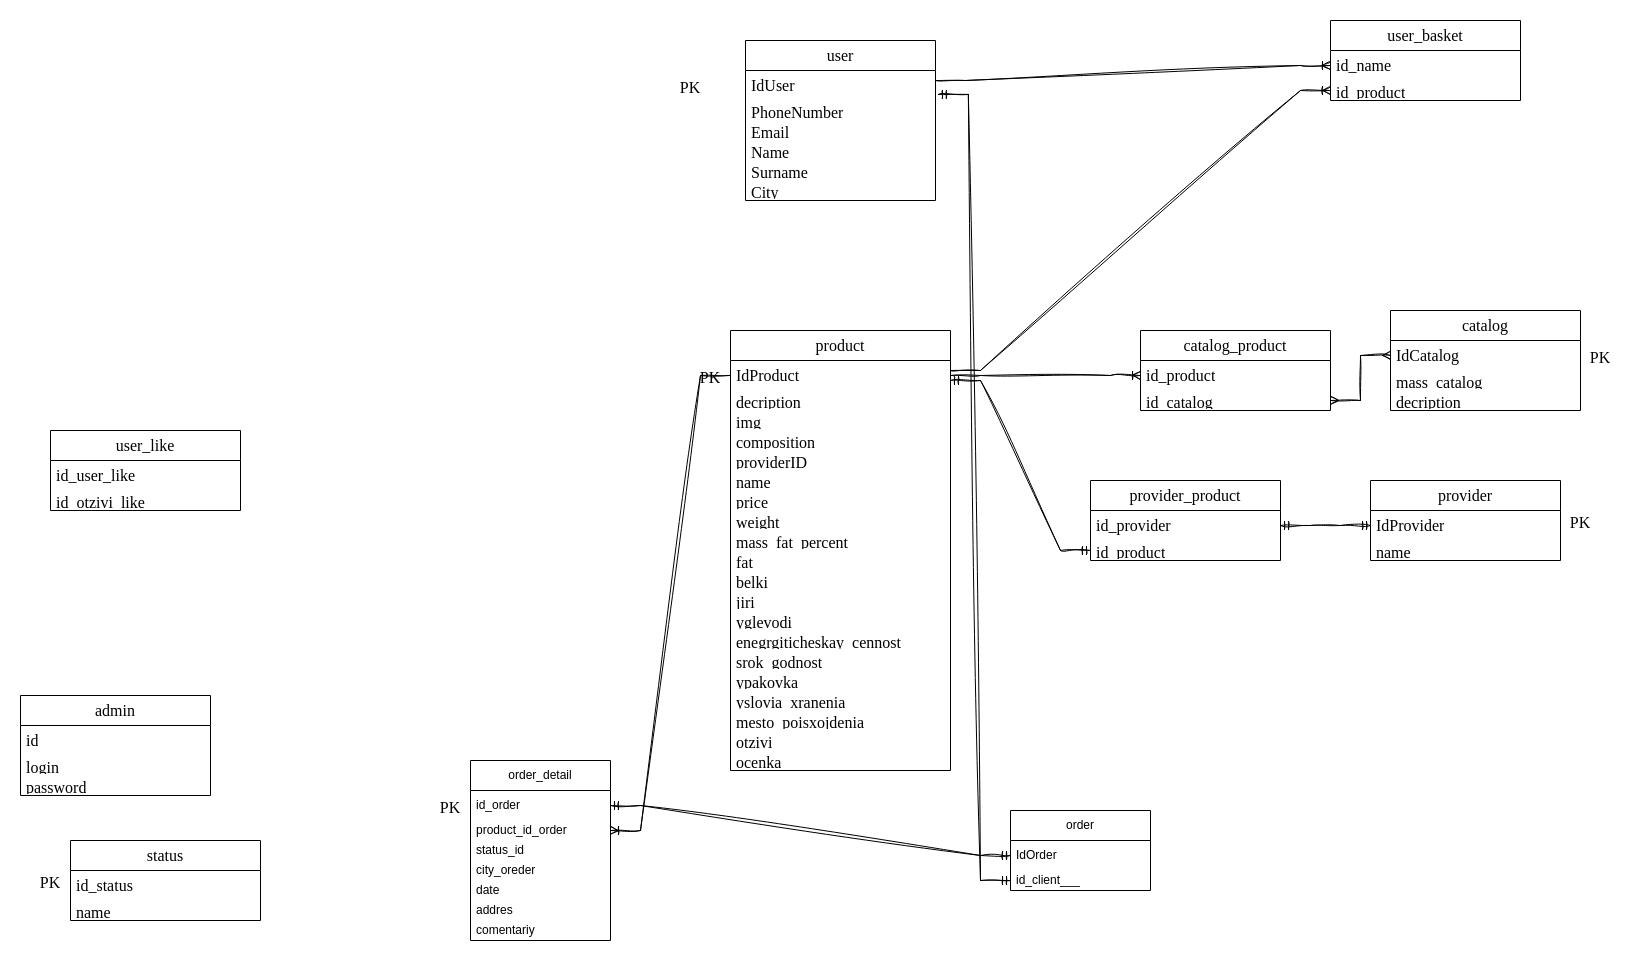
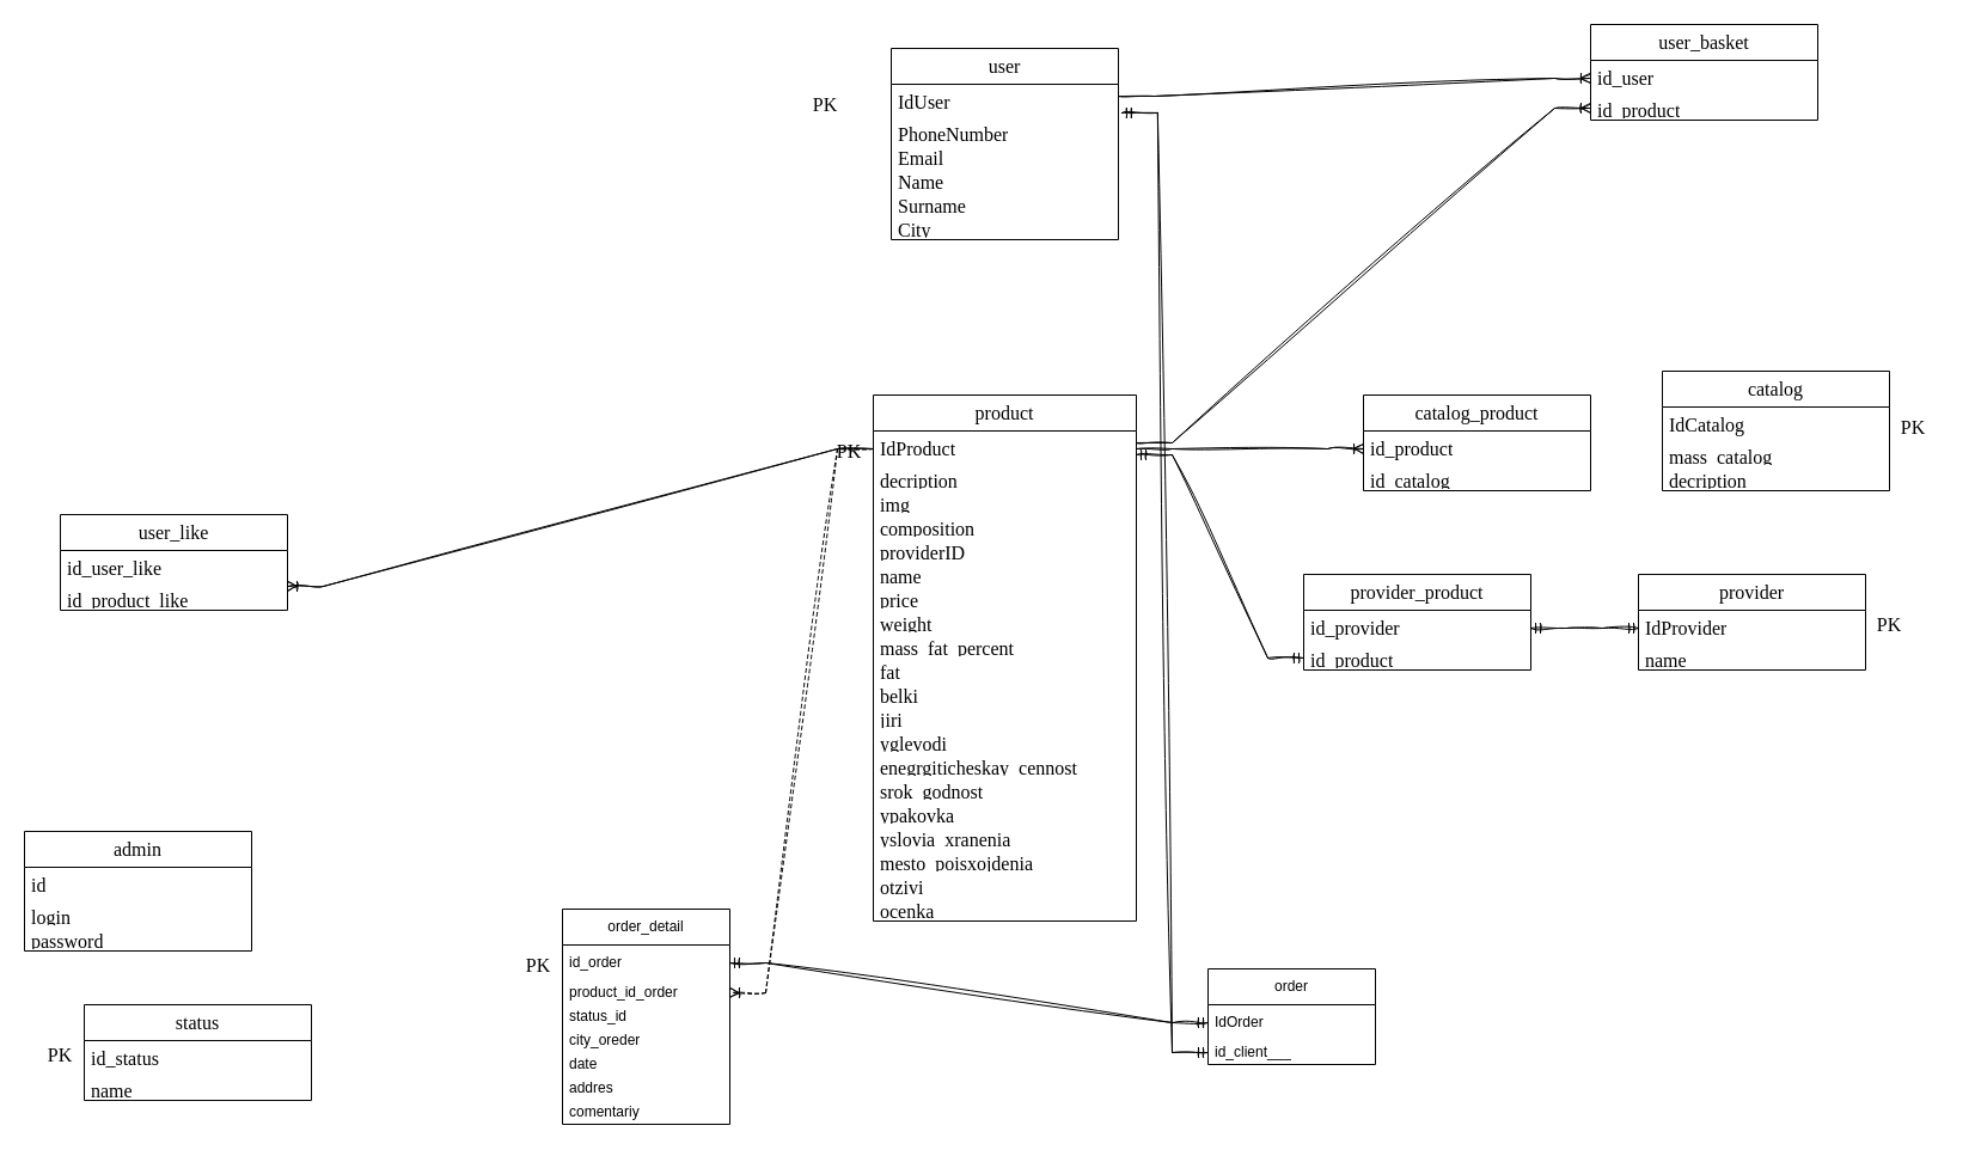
- <mxCell id="14" value="id_name" style="text;strokeColor=none;fillColor=none;align=left;verticalAlign=middle;spacingLeft=4;spacingRight=4;overflow=hidden;points=[[0,0.5],[1,0.5]];portConstraint=eastwest;rotatable=0;whiteSpace=wrap;html=1;fontSize=16;fontFamily=Architects Daughter;" vertex="1" parent="13"><mxGeometry y="30" width="190" height="30" as="geometry" /></mxCell>
+ <mxCell id="14" value="id_user" style="text;strokeColor=none;fillColor=none;align=left;verticalAlign=middle;spacingLeft=4;spacingRight=4;overflow=hidden;points=[[0,0.5],[1,0.5]];portConstraint=eastwest;rotatable=0;whiteSpace=wrap;html=1;fontSize=16;fontFamily=Architects Daughter;" vertex="1" parent="13"><mxGeometry y="30" width="190" height="30" as="geometry" /></mxCell>
- <mxCell id="67" value="" style="edgeStyle=entityRelationEdgeStyle;fontSize=12;html=1;endArrow=ERmany;startArrow=ERmany;rounded=0;sketch=1;hachureGap=4;jiggle=2;curveFitting=1;fontFamily=Architects Daughter;fontSource=https%3A%2F%2Ffonts.googleapis.com%2Fcss%3Ffamily%3DArchitects%2BDaughter;exitX=0;exitY=0.5;exitDx=0;exitDy=0;entryX=1;entryY=0.5;entryDx=0;entryDy=0;" edge="1" parent="1" source="41" target="65"><mxGeometry width="100" height="100" relative="1" as="geometry"><mxPoint x="910" y="690" as="sourcePoint" /><mxPoint x="1230" y="740" as="targetPoint" /></mxGeometry></mxCell>
+ <mxCell id="62" value="" style="edgeStyle=entityRelationEdgeStyle;fontSize=12;html=1;endArrow=ERoneToMany;rounded=0;sketch=1;hachureGap=4;jiggle=2;curveFitting=1;fontFamily=Architects Daughter;fontSource=https%3A%2F%2Ffonts.googleapis.com%2Fcss%3Ffamily%3DArchitects%2BDaughter;exitX=0;exitY=0.5;exitDx=0;exitDy=0;entryX=1;entryY=0.75;entryDx=0;entryDy=0;" edge="1" parent="1" source="17" target="37"><mxGeometry width="100" height="100" relative="1" as="geometry"><mxPoint x="430" y="275" as="sourcePoint" /><mxPoint x="400" y="520" as="targetPoint" /></mxGeometry></mxCell>
- <mxCell id="39" value="id_otzivi_like" style="text;strokeColor=none;fillColor=none;align=left;verticalAlign=middle;spacingLeft=4;spacingRight=4;overflow=hidden;points=[[0,0.5],[1,0.5]];portConstraint=eastwest;rotatable=0;whiteSpace=wrap;html=1;fontSize=16;fontFamily=Architects Daughter;" vertex="1" parent="37"><mxGeometry y="60" width="190" height="20" as="geometry" /></mxCell>
+ <mxCell id="39" value="id_product_like" style="text;strokeColor=none;fillColor=none;align=left;verticalAlign=middle;spacingLeft=4;spacingRight=4;overflow=hidden;points=[[0,0.5],[1,0.5]];portConstraint=eastwest;rotatable=0;whiteSpace=wrap;html=1;fontSize=16;fontFamily=Architects Daughter;" vertex="1" parent="37"><mxGeometry y="60" width="190" height="20" as="geometry" /></mxCell>
- <mxCell id="72" value="" style="edgeStyle=entityRelationEdgeStyle;fontSize=12;html=1;endArrow=ERoneToMany;rounded=0;sketch=1;hachureGap=4;jiggle=2;curveFitting=1;fontFamily=Architects Daughter;fontSource=https%3A%2F%2Ffonts.googleapis.com%2Fcss%3Ffamily%3DArchitects%2BDaughter;exitX=0;exitY=0.5;exitDx=0;exitDy=0;entryX=1;entryY=0.5;entryDx=0;entryDy=0;" edge="1" parent="1" source="17" target="55"><mxGeometry width="100" height="100" relative="1" as="geometry"><mxPoint x="490" y="620" as="sourcePoint" /><mxPoint x="590" y="520" as="targetPoint" /></mxGeometry></mxCell>
+ <mxCell id="72" value="" style="edgeStyle=entityRelationEdgeStyle;fontSize=12;html=1;endArrow=ERoneToMany;rounded=0;sketch=1;hachureGap=4;jiggle=2;curveFitting=1;fontFamily=Architects Daughter;fontSource=https%3A%2F%2Ffonts.googleapis.com%2Fcss%3Ffamily%3DArchitects%2BDaughter;exitX=0;exitY=0.5;exitDx=0;exitDy=0;entryX=1;entryY=0.5;entryDx=0;entryDy=0;dashed=1;" edge="1" parent="1" source="17" target="55"><mxGeometry width="100" height="100" relative="1" as="geometry"><mxPoint x="490" y="620" as="sourcePoint" /><mxPoint x="590" y="520" as="targetPoint" /></mxGeometry></mxCell>
